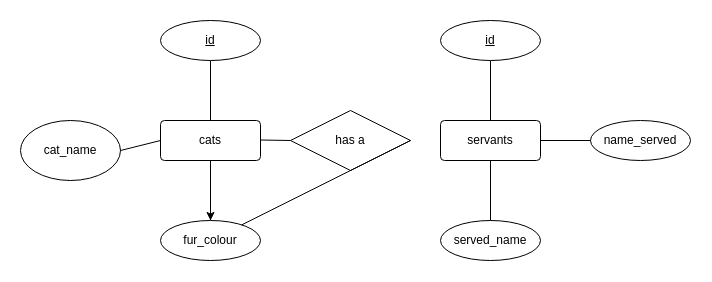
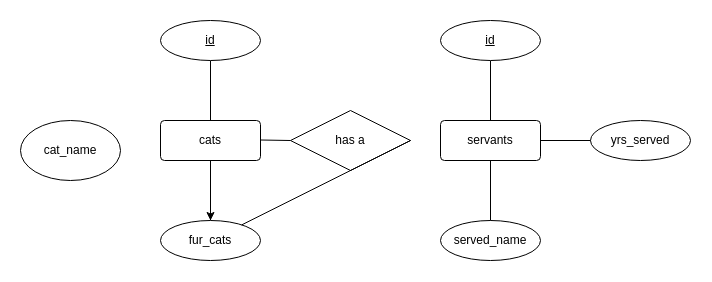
- <mxCell id="15" value="name_served" style="ellipse;whiteSpace=wrap;html=1;align=center;" vertex="1" parent="1"><mxGeometry x="590" y="120" width="100" height="40" as="geometry" /></mxCell>
+ <mxCell id="15" value="yrs_served" style="ellipse;whiteSpace=wrap;html=1;align=center;" vertex="1" parent="1"><mxGeometry x="590" y="120" width="100" height="40" as="geometry" /></mxCell>
- <mxCell id="7" value="" style="endArrow=none;html=1;rounded=0;exitX=1;exitY=0.5;exitDx=0;exitDy=0;entryX=0;entryY=0.5;entryDx=0;entryDy=0;" edge="1" parent="1" source="4" target="3"><mxGeometry relative="1" as="geometry"><mxPoint x="340" y="300" as="sourcePoint" /><mxPoint x="500" y="300" as="targetPoint" /></mxGeometry></mxCell>
- <mxCell id="9" value="fur_colour" style="ellipse;whiteSpace=wrap;html=1;align=center;" vertex="1" parent="1"><mxGeometry x="160" y="220" width="100" height="40" as="geometry" /></mxCell>
+ <mxCell id="9" value="fur_cats" style="ellipse;whiteSpace=wrap;html=1;align=center;" vertex="1" parent="1"><mxGeometry x="160" y="220" width="100" height="40" as="geometry" /></mxCell>
